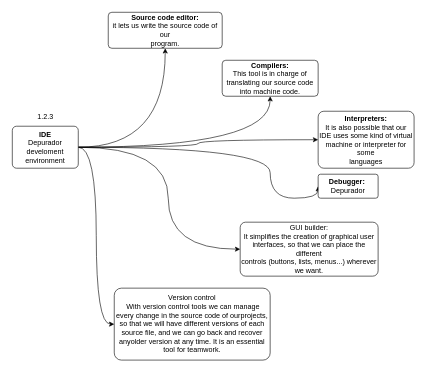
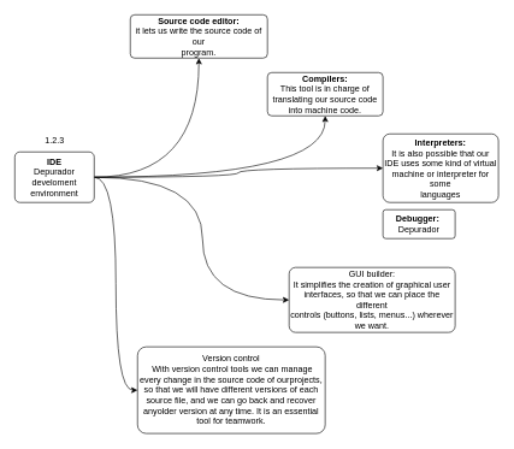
- <mxCell id="4" style="edgeStyle=orthogonalEdgeStyle;rounded=0;orthogonalLoop=1;jettySize=auto;html=1;entryX=0;entryY=0.5;entryDx=0;entryDy=0;curved=1;" edge="1" parent="1" source="8" target="10"><mxGeometry relative="1" as="geometry"><Array as="points"><mxPoint x="450" y="245" /><mxPoint x="450" y="330" /></Array></mxGeometry></mxCell>
